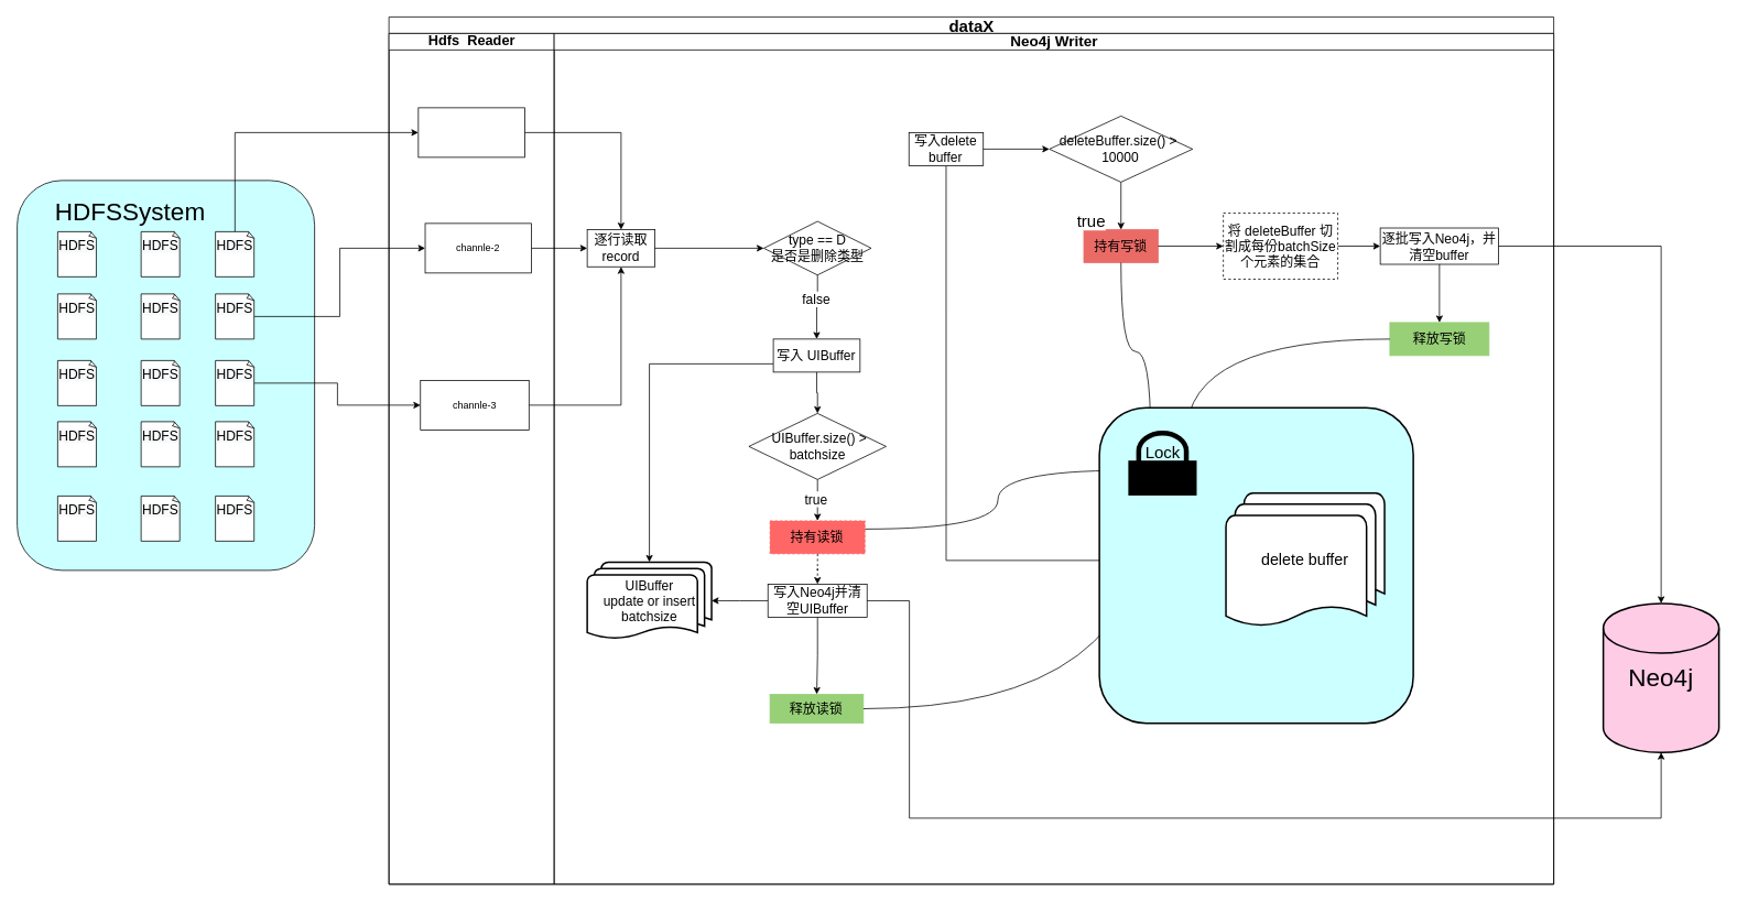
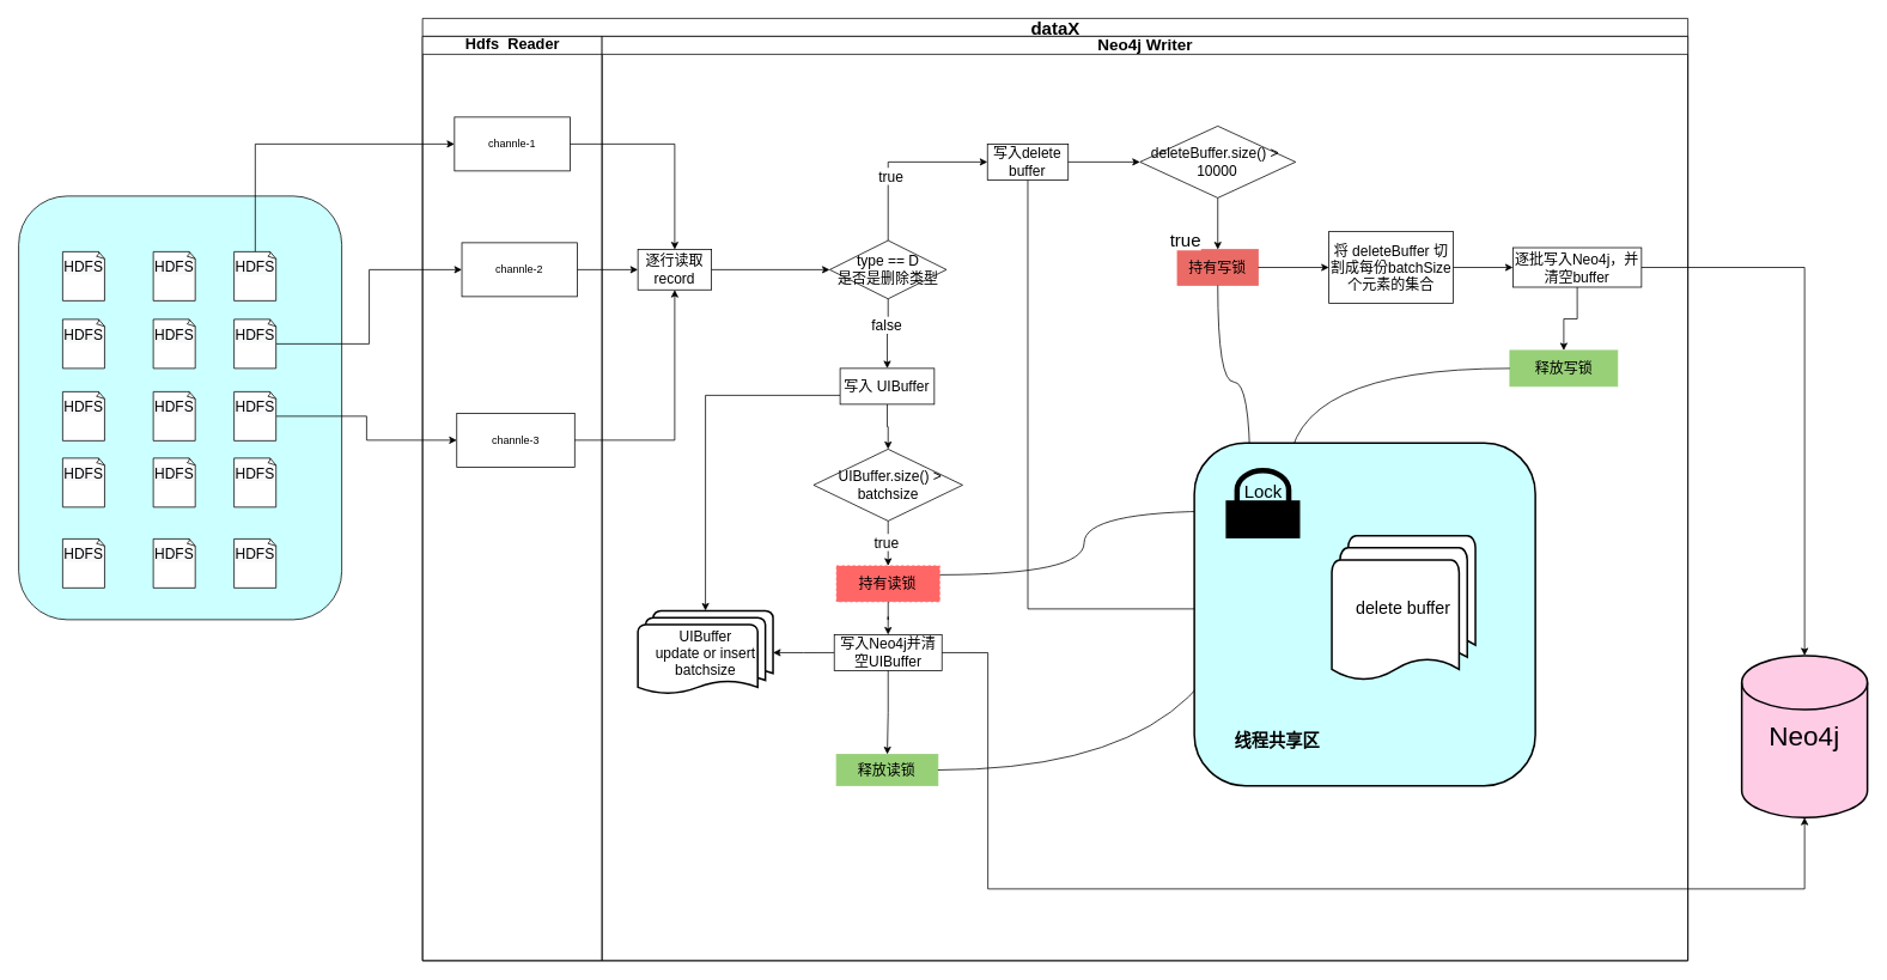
+ <mxCell id="10" value="channle-1" style="text;html=1;strokeColor=none;fillColor=none;align=center;verticalAlign=middle;whiteSpace=wrap;rounded=0;" vertex="1" parent="4"><mxGeometry x="70.0" y="105" width="60" height="30" as="geometry" /></mxCell>
+ <mxCell id="22" value="" style="edgeStyle=orthogonalEdgeStyle;rounded=0;orthogonalLoop=1;jettySize=auto;html=1;entryX=0;entryY=0.5;entryDx=0;entryDy=0;fontSize=16;exitX=0.5;exitY=0;exitDx=0;exitDy=0;" edge="1" parent="14" source="19" target="21"><mxGeometry relative="1" as="geometry"><mxPoint x="951.04" y="121.34" as="targetPoint" /><mxPoint x="588.97" y="120.0" as="sourcePoint" /></mxGeometry></mxCell>
+ <mxCell id="23" value="true" style="edgeLabel;html=1;align=center;verticalAlign=middle;resizable=0;points=[];fontSize=16;" vertex="1" connectable="0" parent="22"><mxGeometry x="-0.271" y="-3" relative="1" as="geometry"><mxPoint as="offset" /></mxGeometry></mxCell>
- <mxCell id="65" value="&lt;font color=&quot;#000000&quot;&gt;HDFSSystem&lt;/font&gt;" style="text;html=1;strokeColor=none;fillColor=none;align=center;verticalAlign=middle;whiteSpace=wrap;rounded=0;shadow=0;glass=0;dashed=1;dashPattern=1 4;sketch=0;strokeWidth=2;fontSize=30;fontColor=#FFFFFF;" vertex="1" parent="1"><mxGeometry x="40" y="240" width="233.79" height="30" as="geometry" /></mxCell>
- <mxCell id="40" value="将 deleteBuffer 切割成每份batchSize个元素的集合" style="whiteSpace=wrap;html=1;rounded=0;fontSize=16;dashed=1;" vertex="1" parent="14"><mxGeometry x="810" y="217.5" width="138.59" height="80" as="geometry" /></mxCell>
+ <mxCell id="40" value="将 deleteBuffer 切割成每份batchSize个元素的集合" style="whiteSpace=wrap;html=1;rounded=0;fontSize=16;" vertex="1" parent="14"><mxGeometry x="810" y="217.5" width="138.59" height="80" as="geometry" /></mxCell>
- <mxCell id="45" value="逐批写入Neo4j，并清空buffer" style="whiteSpace=wrap;html=1;fontSize=16;rounded=0;" vertex="1" parent="14"><mxGeometry x="1000.0" y="235.52" width="143.31" height="43.97" as="geometry" /></mxCell>
+ <mxCell id="45" value="逐批写入Neo4j，并清空buffer" style="whiteSpace=wrap;html=1;fontSize=16;rounded=0;" vertex="1" parent="14"><mxGeometry x="1015" y="235.52" width="143.31" height="43.97" as="geometry" /></mxCell>
- <mxCell id="54" value="&lt;font style=&quot;font-size: 19px;&quot;&gt;delete buffer&lt;/font&gt;" style="strokeWidth=2;html=1;shape=mxgraph.flowchart.multi-document;whiteSpace=wrap;fontSize=16;" vertex="1" parent="52"><mxGeometry x="153.22" y="103.376" width="192" height="163.256" as="geometry" /></mxCell>
+ <mxCell id="54" value="&lt;font style=&quot;font-size: 19px;&quot;&gt;delete buffer&lt;/font&gt;" style="strokeWidth=2;html=1;shape=mxgraph.flowchart.multi-document;whiteSpace=wrap;fontSize=16;" vertex="1" parent="52"><mxGeometry x="153.22" y="103.376" width="160" height="163.256" as="geometry" /></mxCell>
- <mxCell id="39" value="" style="edgeStyle=orthogonalEdgeStyle;rounded=0;jumpSize=6;orthogonalLoop=1;jettySize=auto;html=1;strokeColor=#000000;strokeWidth=1;entryX=0.5;entryY=0;entryDx=0;entryDy=0;fontSize=16;dashed=1;" edge="1" parent="14" source="29" target="38"><mxGeometry relative="1" as="geometry" /></mxCell>
+ <mxCell id="39" value="" style="edgeStyle=orthogonalEdgeStyle;rounded=0;jumpSize=6;orthogonalLoop=1;jettySize=auto;html=1;strokeColor=#000000;strokeWidth=1;entryX=0.5;entryY=0;entryDx=0;entryDy=0;fontSize=16;" edge="1" parent="14" source="29" target="38"><mxGeometry relative="1" as="geometry" /></mxCell>
+ <mxCell id="58" value="&lt;b&gt;&lt;font style=&quot;font-size: 19px;&quot;&gt;线程共享区&lt;/font&gt;&lt;/b&gt;" style="text;html=1;strokeColor=none;fillColor=none;align=center;verticalAlign=middle;whiteSpace=wrap;rounded=0;strokeWidth=2;fontSize=16;" vertex="1" parent="52"><mxGeometry x="32.02" y="307.3" width="121.2" height="50.7" as="geometry" /></mxCell>
